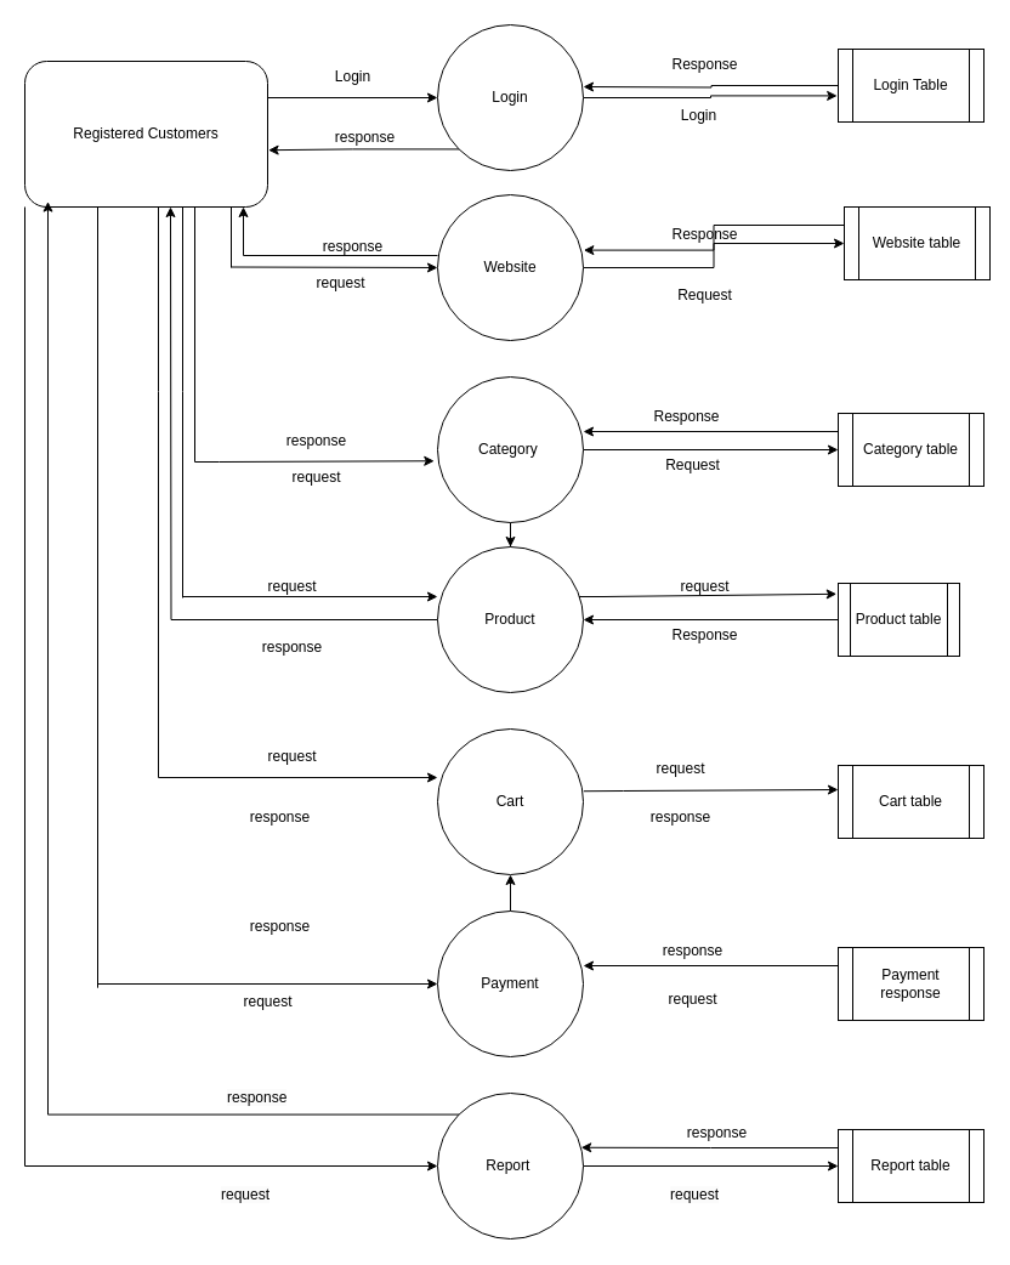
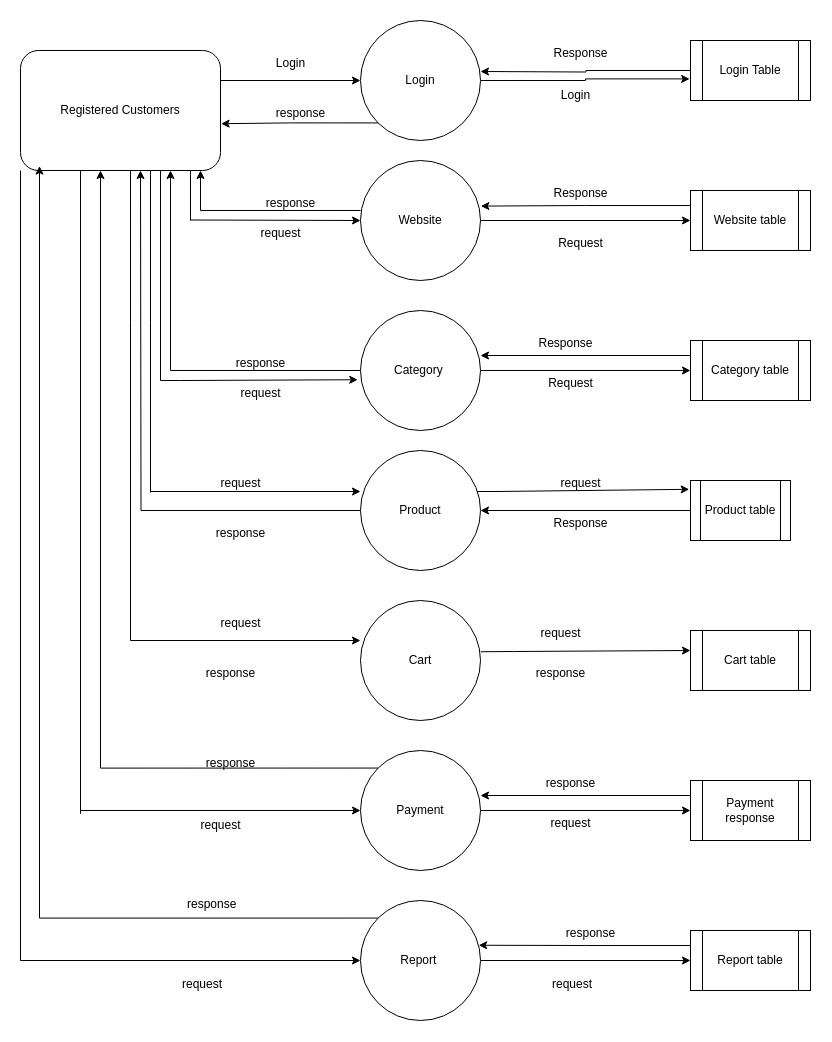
- <mxCell id="22" value="Website table" style="shape=process;whiteSpace=wrap;html=1;backgroundOutline=1;" vertex="1" parent="1"><mxGeometry x="695" y="170" width="120" height="60" as="geometry" /></mxCell>
+ <mxCell id="22" value="Website table" style="shape=process;whiteSpace=wrap;html=1;backgroundOutline=1;" vertex="1" parent="1"><mxGeometry x="690" y="190" width="120" height="60" as="geometry" /></mxCell>
- <mxCell id="9" style="edgeStyle=orthogonalEdgeStyle;rounded=0;orthogonalLoop=1;jettySize=auto;html=1;" edge="1" parent="1" source="11" target="13"><mxGeometry relative="1" as="geometry" /></mxCell>
+ <mxCell id="9" style="edgeStyle=orthogonalEdgeStyle;rounded=0;orthogonalLoop=1;jettySize=auto;html=1;entryX=0.75;entryY=1;entryDx=0;entryDy=0;" edge="1" parent="1" source="11" target="3"><mxGeometry relative="1" as="geometry" /></mxCell>
+ <mxCell id="16" style="edgeStyle=orthogonalEdgeStyle;rounded=0;orthogonalLoop=1;jettySize=auto;html=1;exitX=0;exitY=0;exitDx=0;exitDy=0;entryX=0.4;entryY=1;entryDx=0;entryDy=0;entryPerimeter=0;" edge="1" parent="1" source="17" target="3"><mxGeometry relative="1" as="geometry"><Array as="points"><mxPoint x="100" y="768" /></Array></mxGeometry></mxCell>
- <mxCell id="15" style="edgeStyle=orthogonalEdgeStyle;rounded=0;orthogonalLoop=1;jettySize=auto;html=1;" edge="1" parent="1" source="17" target="14"><mxGeometry relative="1" as="geometry" /></mxCell>
+ <mxCell id="15" style="edgeStyle=orthogonalEdgeStyle;rounded=0;orthogonalLoop=1;jettySize=auto;html=1;entryX=0;entryY=0.5;entryDx=0;entryDy=0;" edge="1" parent="1" source="17" target="28"><mxGeometry relative="1" as="geometry" /></mxCell>
